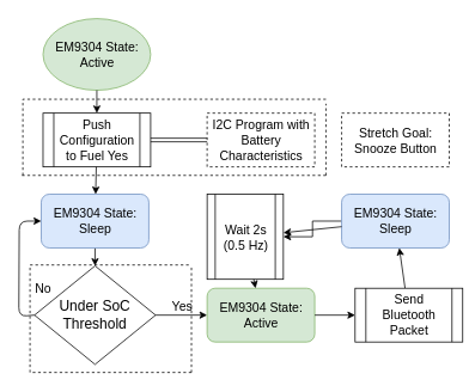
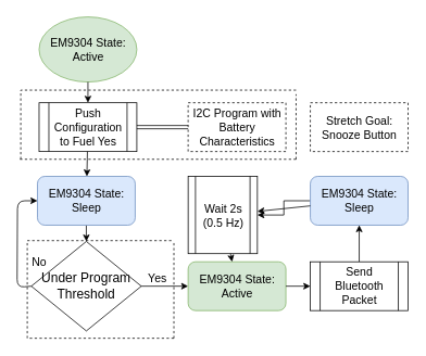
- <mxCell id="7" value="&lt;font style=&quot;font-size: 14px&quot;&gt;Yes&lt;/font&gt;" style="text;html=1;strokeColor=none;fillColor=none;align=center;verticalAlign=middle;whiteSpace=wrap;rounded=0;" parent="1" vertex="1"><mxGeometry x="183" y="331" width="40" height="20" as="geometry" /></mxCell>
+ <mxCell id="7" value="&lt;font style=&quot;font-size: 14px&quot;&gt;Yes&lt;/font&gt;" style="text;html=1;strokeColor=none;fillColor=none;align=center;verticalAlign=middle;whiteSpace=wrap;rounded=0;" parent="1" vertex="1"><mxGeometry x="173" y="331" width="40" height="20" as="geometry" /></mxCell>
- <mxCell id="2" value="&lt;font size=&quot;3&quot;&gt;Under SoC Threshold&lt;br&gt;&lt;/font&gt;" style="rhombus;whiteSpace=wrap;html=1;" parent="1" vertex="1"><mxGeometry x="38" y="296" width="135" height="110" as="geometry" /></mxCell>
+ <mxCell id="2" value="&lt;font size=&quot;3&quot;&gt;Under Program Threshold&lt;br&gt;&lt;/font&gt;" style="rhombus;whiteSpace=wrap;html=1;" parent="1" vertex="1"><mxGeometry x="38" y="296" width="135" height="110" as="geometry" /></mxCell>
- <mxCell id="26" value="&lt;font style=&quot;font-size: 14px&quot;&gt;Send Bluetooth Packet&lt;/font&gt;" style="shape=process;whiteSpace=wrap;html=1;backgroundOutline=1;" parent="1" vertex="1"><mxGeometry x="395.5" y="321" width="120" height="60" as="geometry" /></mxCell>
+ <mxCell id="26" value="&lt;font style=&quot;font-size: 14px&quot;&gt;Send Bluetooth Packet&lt;/font&gt;" style="shape=process;whiteSpace=wrap;html=1;backgroundOutline=1;" parent="1" vertex="1"><mxGeometry x="380.5" y="321" width="120" height="60" as="geometry" /></mxCell>
